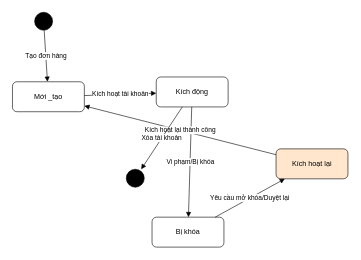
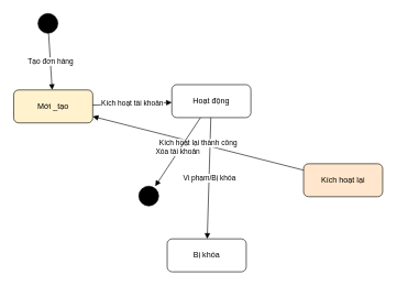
- <mxCell id="4" value="Kích động" style="rounded=1;whiteSpace=wrap;html=1;" vertex="1" parent="1"><mxGeometry x="260" y="128" width="120" height="50" as="geometry" /></mxCell>
+ <mxCell id="4" value="Hoạt động" style="rounded=1;whiteSpace=wrap;html=1;" vertex="1" parent="1"><mxGeometry x="260" y="128" width="120" height="50" as="geometry" /></mxCell>
- <mxCell id="3" value="Mới _tạo" style="rounded=1;whiteSpace=wrap;html=1;" vertex="1" parent="1"><mxGeometry x="20" y="136" width="120" height="50" as="geometry" /></mxCell>
+ <mxCell id="3" value="Mới _tạo" style="rounded=1;whiteSpace=wrap;html=1;fillColor=#fff2cc;" vertex="1" parent="1"><mxGeometry x="20" y="136" width="120" height="50" as="geometry" /></mxCell>
- <mxCell id="11" value="Yêu cầu mở khóa/Duyệt lại" style="endArrow=block;endFill=1;html=1;" edge="1" parent="1" source="5" target="6"><mxGeometry relative="1" as="geometry" /></mxCell>
